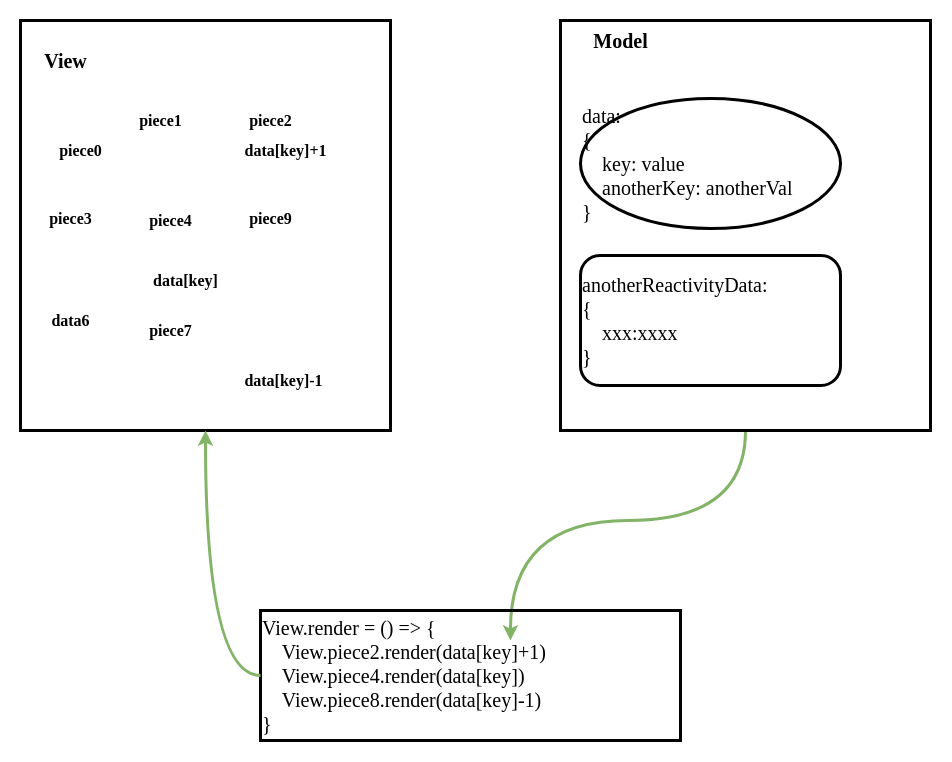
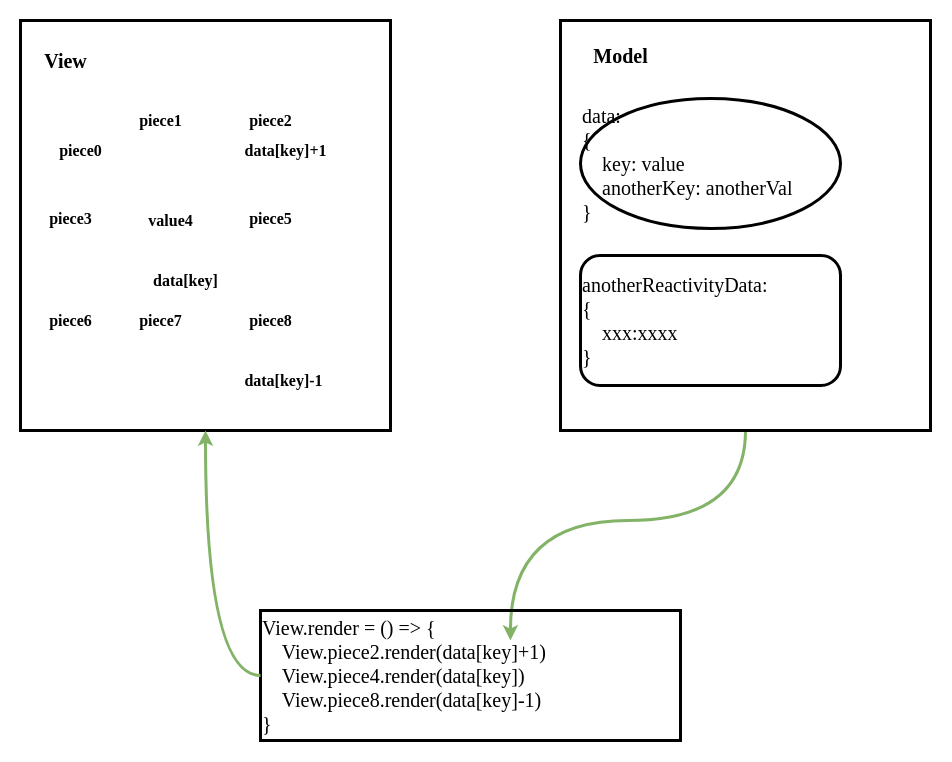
- <mxCell id="22" value="&lt;font style=&quot;font-size: 20px&quot;&gt;&lt;b style=&quot;font-size: 20px&quot;&gt;Model&lt;/b&gt;&lt;/font&gt;" style="text;html=1;resizable=0;autosize=1;align=center;verticalAlign=middle;points=[];fillColor=none;strokeColor=none;rounded=0;fontFamily=Comic Sans MS;fontSize=20;" vertex="1" parent="1"><mxGeometry x="585" y="25" width="70" height="30" as="geometry" /></mxCell>
+ <mxCell id="22" value="&lt;font style=&quot;font-size: 20px&quot;&gt;&lt;b style=&quot;font-size: 20px&quot;&gt;Model&lt;/b&gt;&lt;/font&gt;" style="text;html=1;resizable=0;autosize=1;align=center;verticalAlign=middle;points=[];fillColor=none;strokeColor=none;rounded=0;fontFamily=Comic Sans MS;fontSize=20;" vertex="1" parent="1"><mxGeometry x="585" y="40" width="70" height="30" as="geometry" /></mxCell>
- <mxCell id="12" value="&lt;b&gt;piece9&lt;/b&gt;" style="text;html=1;resizable=0;autosize=1;align=center;verticalAlign=middle;points=[];fillColor=none;strokeColor=none;rounded=0;fontFamily=Comic Sans MS;fontSize=16;" vertex="1" parent="1"><mxGeometry x="240" y="208" width="60" height="20" as="geometry" /></mxCell>
+ <mxCell id="12" value="&lt;b&gt;piece5&lt;/b&gt;" style="text;html=1;resizable=0;autosize=1;align=center;verticalAlign=middle;points=[];fillColor=none;strokeColor=none;rounded=0;fontFamily=Comic Sans MS;fontSize=16;" vertex="1" parent="1"><mxGeometry x="240" y="208" width="60" height="20" as="geometry" /></mxCell>
- <mxCell id="11" value="&lt;b&gt;piece4&lt;/b&gt;" style="text;html=1;resizable=0;autosize=1;align=center;verticalAlign=middle;points=[];fillColor=none;strokeColor=none;rounded=0;fontFamily=Comic Sans MS;fontSize=16;" vertex="1" parent="1"><mxGeometry x="140" y="210" width="60" height="20" as="geometry" /></mxCell>
+ <mxCell id="11" value="&lt;b&gt;value4&lt;/b&gt;" style="text;html=1;resizable=0;autosize=1;align=center;verticalAlign=middle;points=[];fillColor=none;strokeColor=none;rounded=0;fontFamily=Comic Sans MS;fontSize=16;" vertex="1" parent="1"><mxGeometry x="140" y="210" width="60" height="20" as="geometry" /></mxCell>
- <mxCell id="13" value="&lt;b&gt;data6&lt;/b&gt;" style="text;html=1;resizable=0;autosize=1;align=center;verticalAlign=middle;points=[];fillColor=none;strokeColor=none;rounded=0;fontFamily=Comic Sans MS;fontSize=16;" vertex="1" parent="1"><mxGeometry x="40" y="310" width="60" height="20" as="geometry" /></mxCell>
+ <mxCell id="13" value="&lt;b&gt;piece6&lt;/b&gt;" style="text;html=1;resizable=0;autosize=1;align=center;verticalAlign=middle;points=[];fillColor=none;strokeColor=none;rounded=0;fontFamily=Comic Sans MS;fontSize=16;" vertex="1" parent="1"><mxGeometry x="40" y="310" width="60" height="20" as="geometry" /></mxCell>
+ <mxCell id="14" value="&lt;b&gt;piece8&lt;/b&gt;" style="text;html=1;resizable=0;autosize=1;align=center;verticalAlign=middle;points=[];fillColor=none;strokeColor=none;rounded=0;fontFamily=Comic Sans MS;fontSize=16;" vertex="1" parent="1"><mxGeometry x="240" y="310" width="60" height="20" as="geometry" /></mxCell>
- <mxCell id="15" value="&lt;b&gt;piece7&lt;/b&gt;" style="text;html=1;resizable=0;autosize=1;align=center;verticalAlign=middle;points=[];fillColor=none;strokeColor=none;rounded=0;fontFamily=Comic Sans MS;fontSize=16;" vertex="1" parent="1"><mxGeometry x="140" y="320" width="60" height="20" as="geometry" /></mxCell>
+ <mxCell id="15" value="&lt;b&gt;piece7&lt;/b&gt;" style="text;html=1;resizable=0;autosize=1;align=center;verticalAlign=middle;points=[];fillColor=none;strokeColor=none;rounded=0;fontFamily=Comic Sans MS;fontSize=16;" vertex="1" parent="1"><mxGeometry x="130" y="310" width="60" height="20" as="geometry" /></mxCell>
